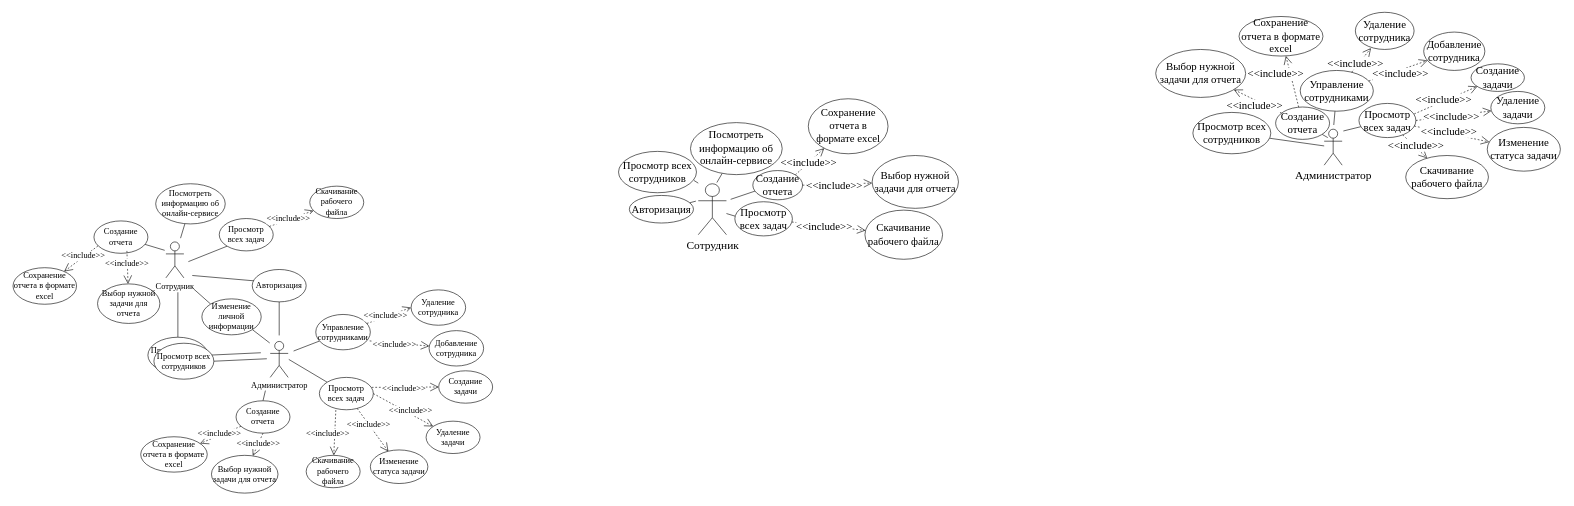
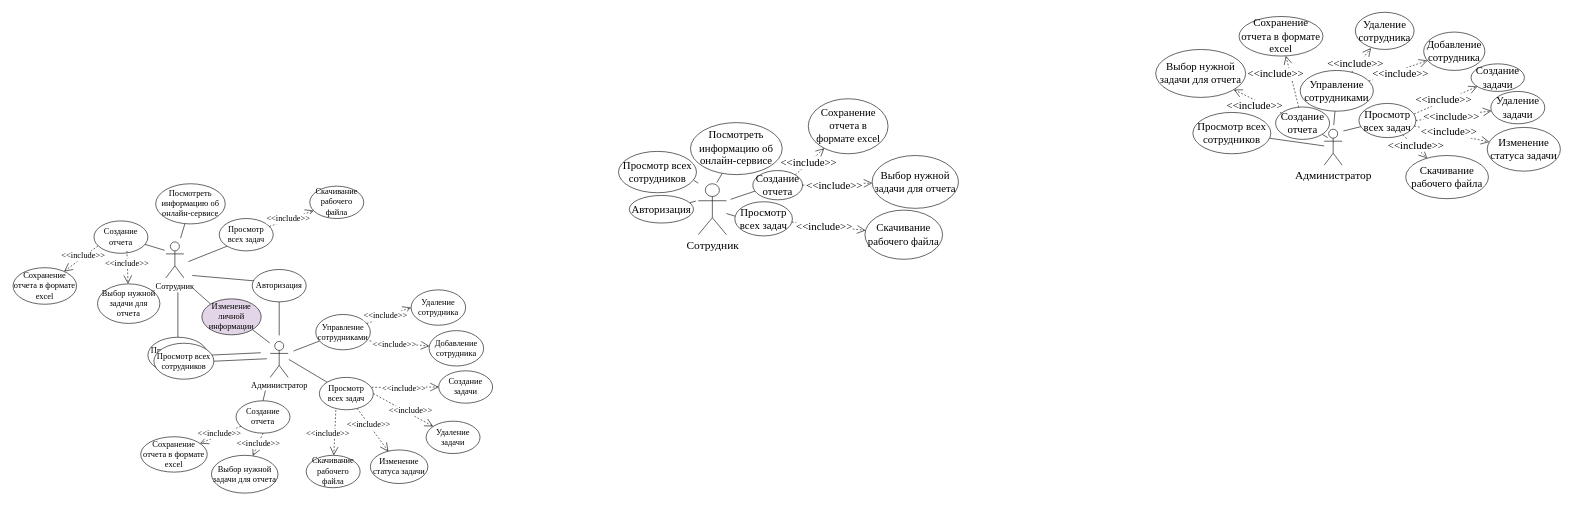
- <mxCell id="11" value="Изменение личной информации" style="ellipse;whiteSpace=wrap;html=1;strokeColor=#000000;fontColor=#000000;fillColor=#FFFFFF;fontFamily=Times New Roman;fontSize=14;" parent="1" vertex="1"><mxGeometry x="335" y="498" width="99" height="60" as="geometry" /></mxCell>
+ <mxCell id="11" value="Изменение личной информации" style="ellipse;whiteSpace=wrap;html=1;strokeColor=#000000;fontColor=#000000;fillColor=#e1d5e7;fontFamily=Times New Roman;fontSize=14;" parent="1" vertex="1"><mxGeometry x="335" y="498" width="99" height="60" as="geometry" /></mxCell>
